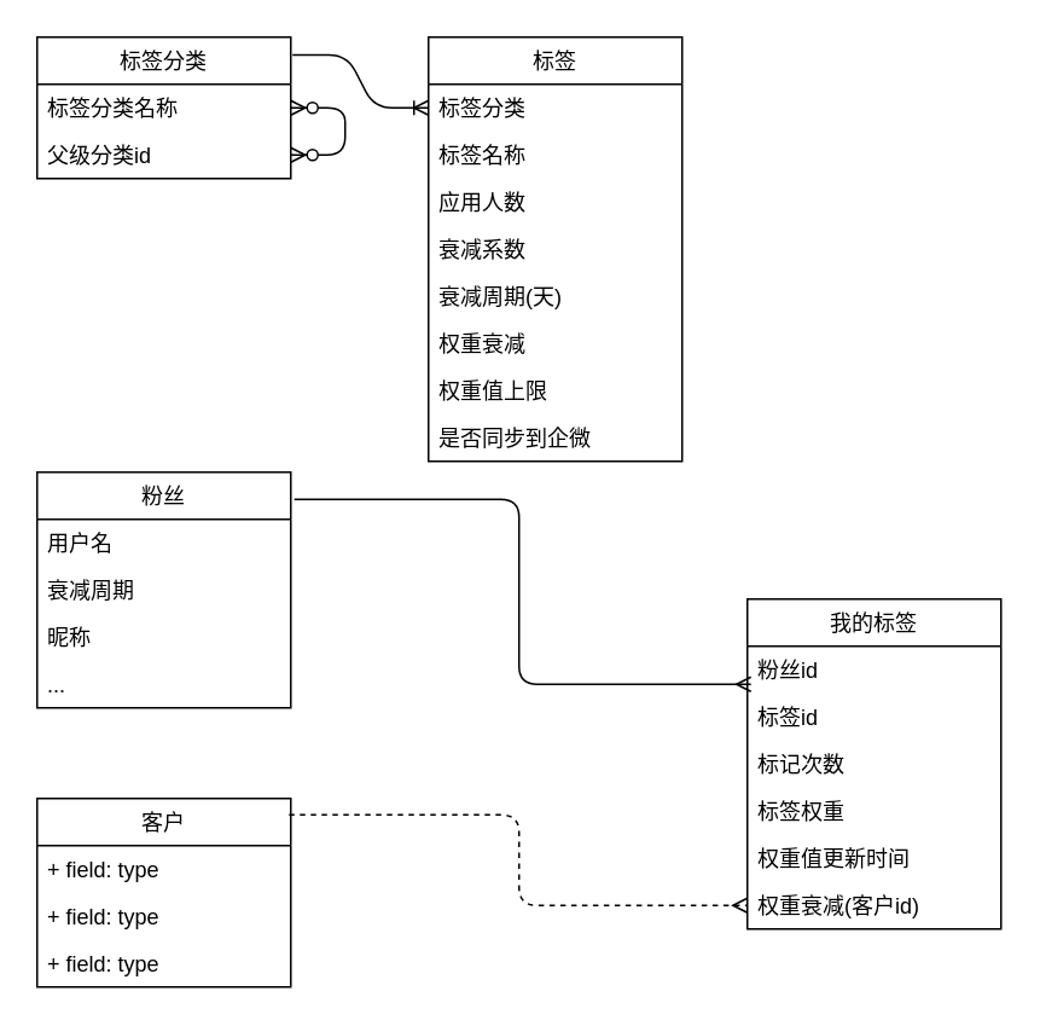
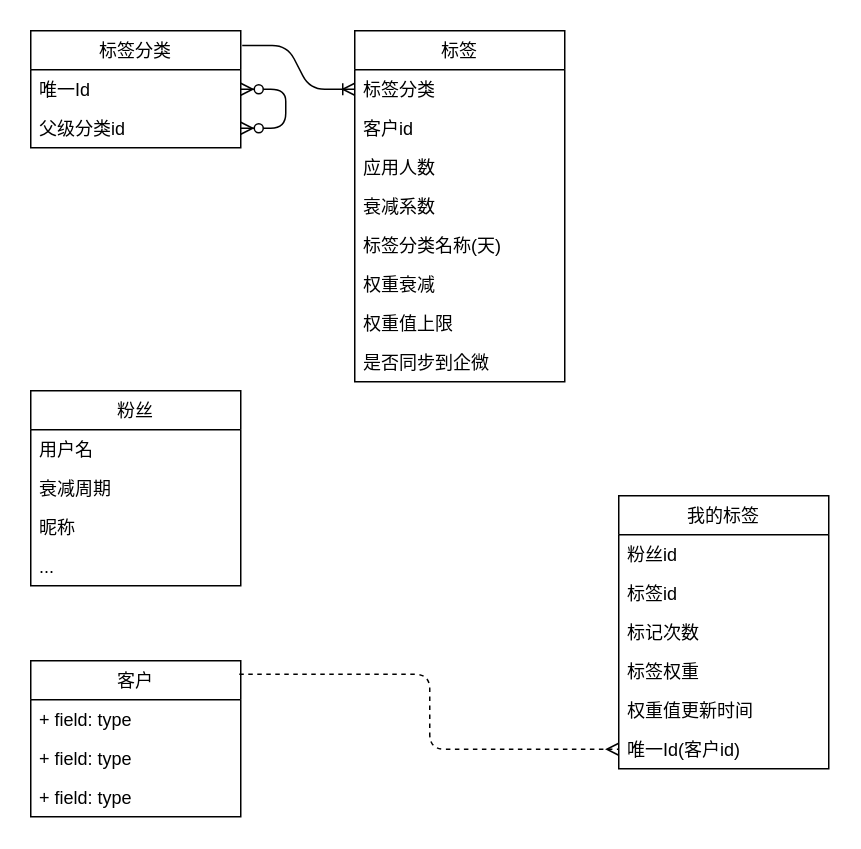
- <mxCell id="3" value="标签分类名称" style="text;strokeColor=none;fillColor=none;align=left;verticalAlign=top;spacingLeft=4;spacingRight=4;overflow=hidden;rotatable=0;points=[[0,0.5],[1,0.5]];portConstraint=eastwest;" vertex="1" parent="2"><mxGeometry y="26" width="140" height="26" as="geometry" /></mxCell>
+ <mxCell id="3" value="唯一Id" style="text;strokeColor=none;fillColor=none;align=left;verticalAlign=top;spacingLeft=4;spacingRight=4;overflow=hidden;rotatable=0;points=[[0,0.5],[1,0.5]];portConstraint=eastwest;" vertex="1" parent="2"><mxGeometry y="26" width="140" height="26" as="geometry" /></mxCell>
- <mxCell id="8" value="标签名称" style="text;strokeColor=none;fillColor=none;align=left;verticalAlign=top;spacingLeft=4;spacingRight=4;overflow=hidden;rotatable=0;points=[[0,0.5],[1,0.5]];portConstraint=eastwest;" vertex="1" parent="6"><mxGeometry y="52" width="140" height="26" as="geometry" /></mxCell>
+ <mxCell id="8" value="客户id" style="text;strokeColor=none;fillColor=none;align=left;verticalAlign=top;spacingLeft=4;spacingRight=4;overflow=hidden;rotatable=0;points=[[0,0.5],[1,0.5]];portConstraint=eastwest;" vertex="1" parent="6"><mxGeometry y="52" width="140" height="26" as="geometry" /></mxCell>
- <mxCell id="11" value="衰减周期(天)" style="text;strokeColor=none;fillColor=none;align=left;verticalAlign=top;spacingLeft=4;spacingRight=4;overflow=hidden;rotatable=0;points=[[0,0.5],[1,0.5]];portConstraint=eastwest;" vertex="1" parent="6"><mxGeometry y="130" width="140" height="26" as="geometry" /></mxCell>
+ <mxCell id="11" value="标签分类名称(天)" style="text;strokeColor=none;fillColor=none;align=left;verticalAlign=top;spacingLeft=4;spacingRight=4;overflow=hidden;rotatable=0;points=[[0,0.5],[1,0.5]];portConstraint=eastwest;" vertex="1" parent="6"><mxGeometry y="130" width="140" height="26" as="geometry" /></mxCell>
- <mxCell id="32" value="" style="fontSize=12;html=1;endArrow=ERmany;exitX=1.014;exitY=0.115;exitDx=0;exitDy=0;exitPerimeter=0;entryX=0.014;entryY=0.808;entryDx=0;entryDy=0;entryPerimeter=0;edgeStyle=orthogonalEdgeStyle;" edge="1" parent="1" source="23" target="17"><mxGeometry width="100" height="100" relative="1" as="geometry"><mxPoint x="300" y="520" as="sourcePoint" /><mxPoint x="250" y="440" as="targetPoint" /></mxGeometry></mxCell>
- <mxCell id="22" value="权重衰减(客户id)" style="text;strokeColor=none;fillColor=none;align=left;verticalAlign=top;spacingLeft=4;spacingRight=4;overflow=hidden;rotatable=0;points=[[0,0.5],[1,0.5]];portConstraint=eastwest;" vertex="1" parent="16"><mxGeometry y="156" width="140" height="26" as="geometry" /></mxCell>
+ <mxCell id="22" value="唯一Id(客户id)" style="text;strokeColor=none;fillColor=none;align=left;verticalAlign=top;spacingLeft=4;spacingRight=4;overflow=hidden;rotatable=0;points=[[0,0.5],[1,0.5]];portConstraint=eastwest;" vertex="1" parent="16"><mxGeometry y="156" width="140" height="26" as="geometry" /></mxCell>
